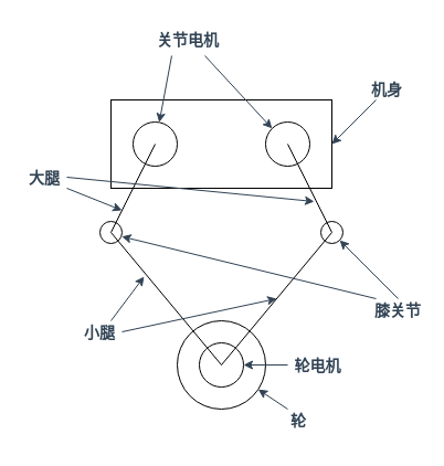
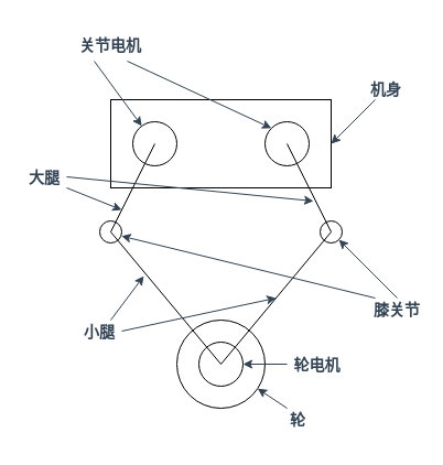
- <mxCell id="23" value="关节电机" style="text;strokeColor=none;fillColor=none;align=center;verticalAlign=middle;rounded=0;fontColor=#314354;fontFamily=宋体;fontSize=14;fontStyle=1" parent="1" vertex="1"><mxGeometry x="140" y="20" width="60" height="30" as="geometry" /></mxCell>
+ <mxCell id="23" value="关节电机" style="text;strokeColor=none;fillColor=none;align=center;verticalAlign=middle;rounded=0;fontColor=#314354;fontFamily=宋体;fontSize=14;fontStyle=1" parent="1" vertex="1"><mxGeometry x="70" y="25" width="60" height="30" as="geometry" /></mxCell>
